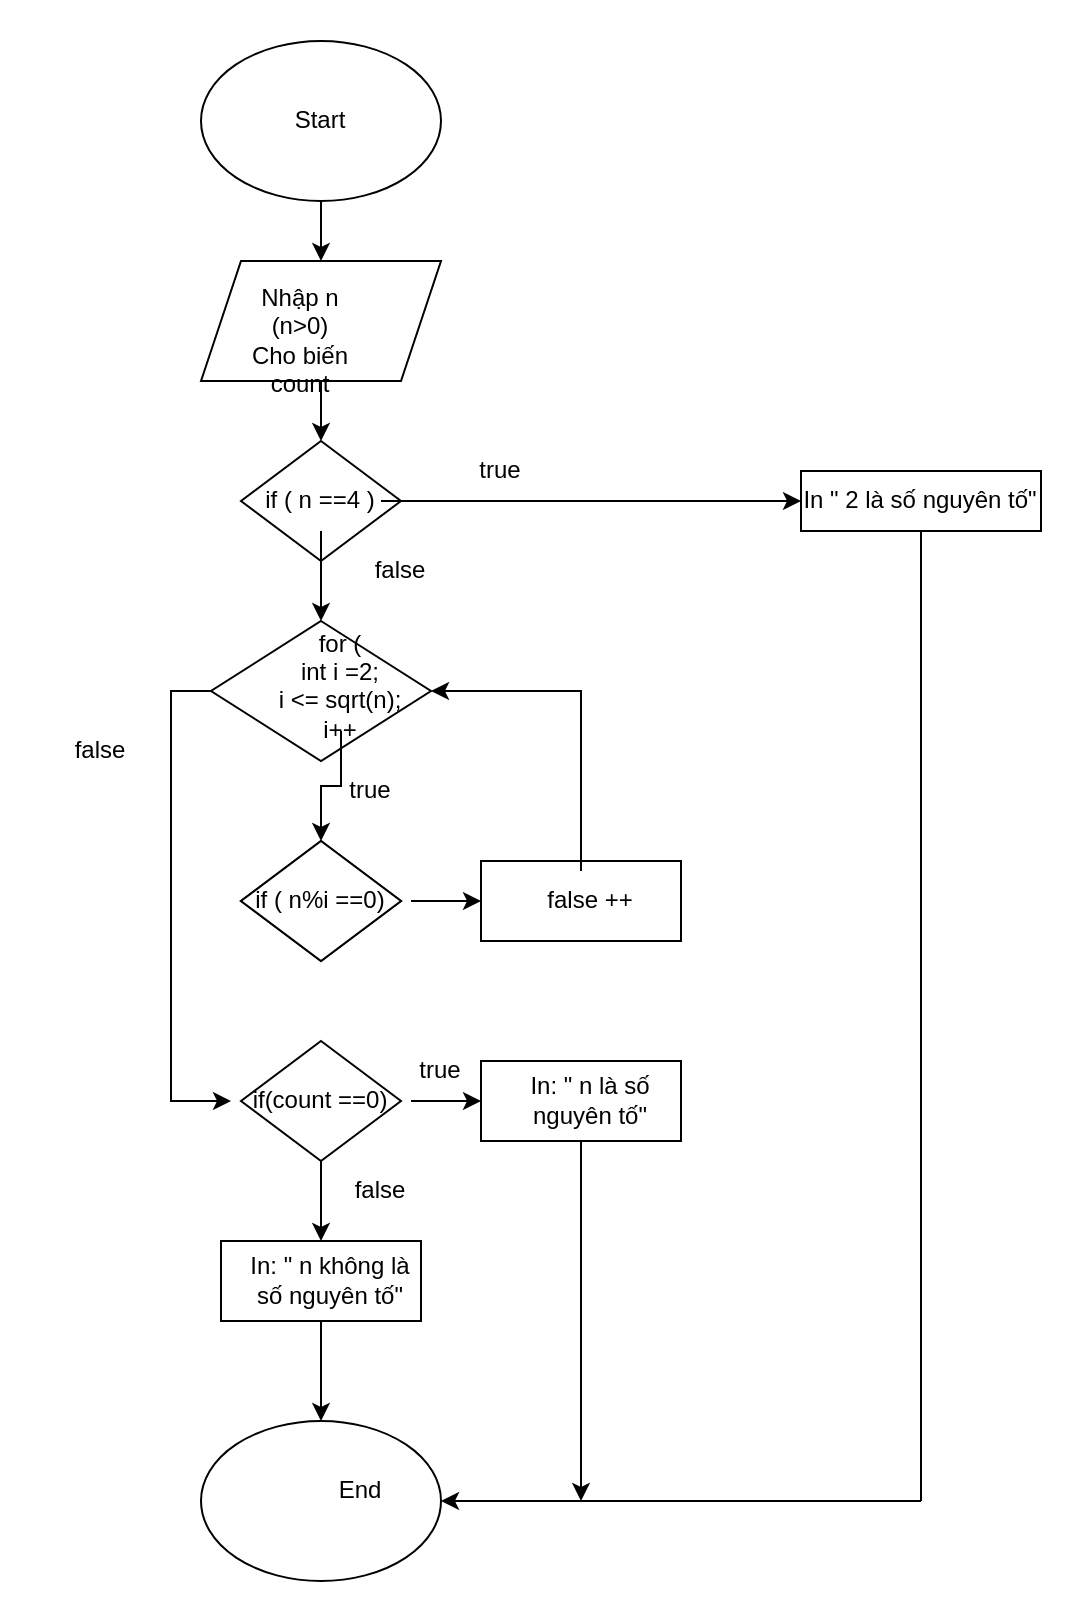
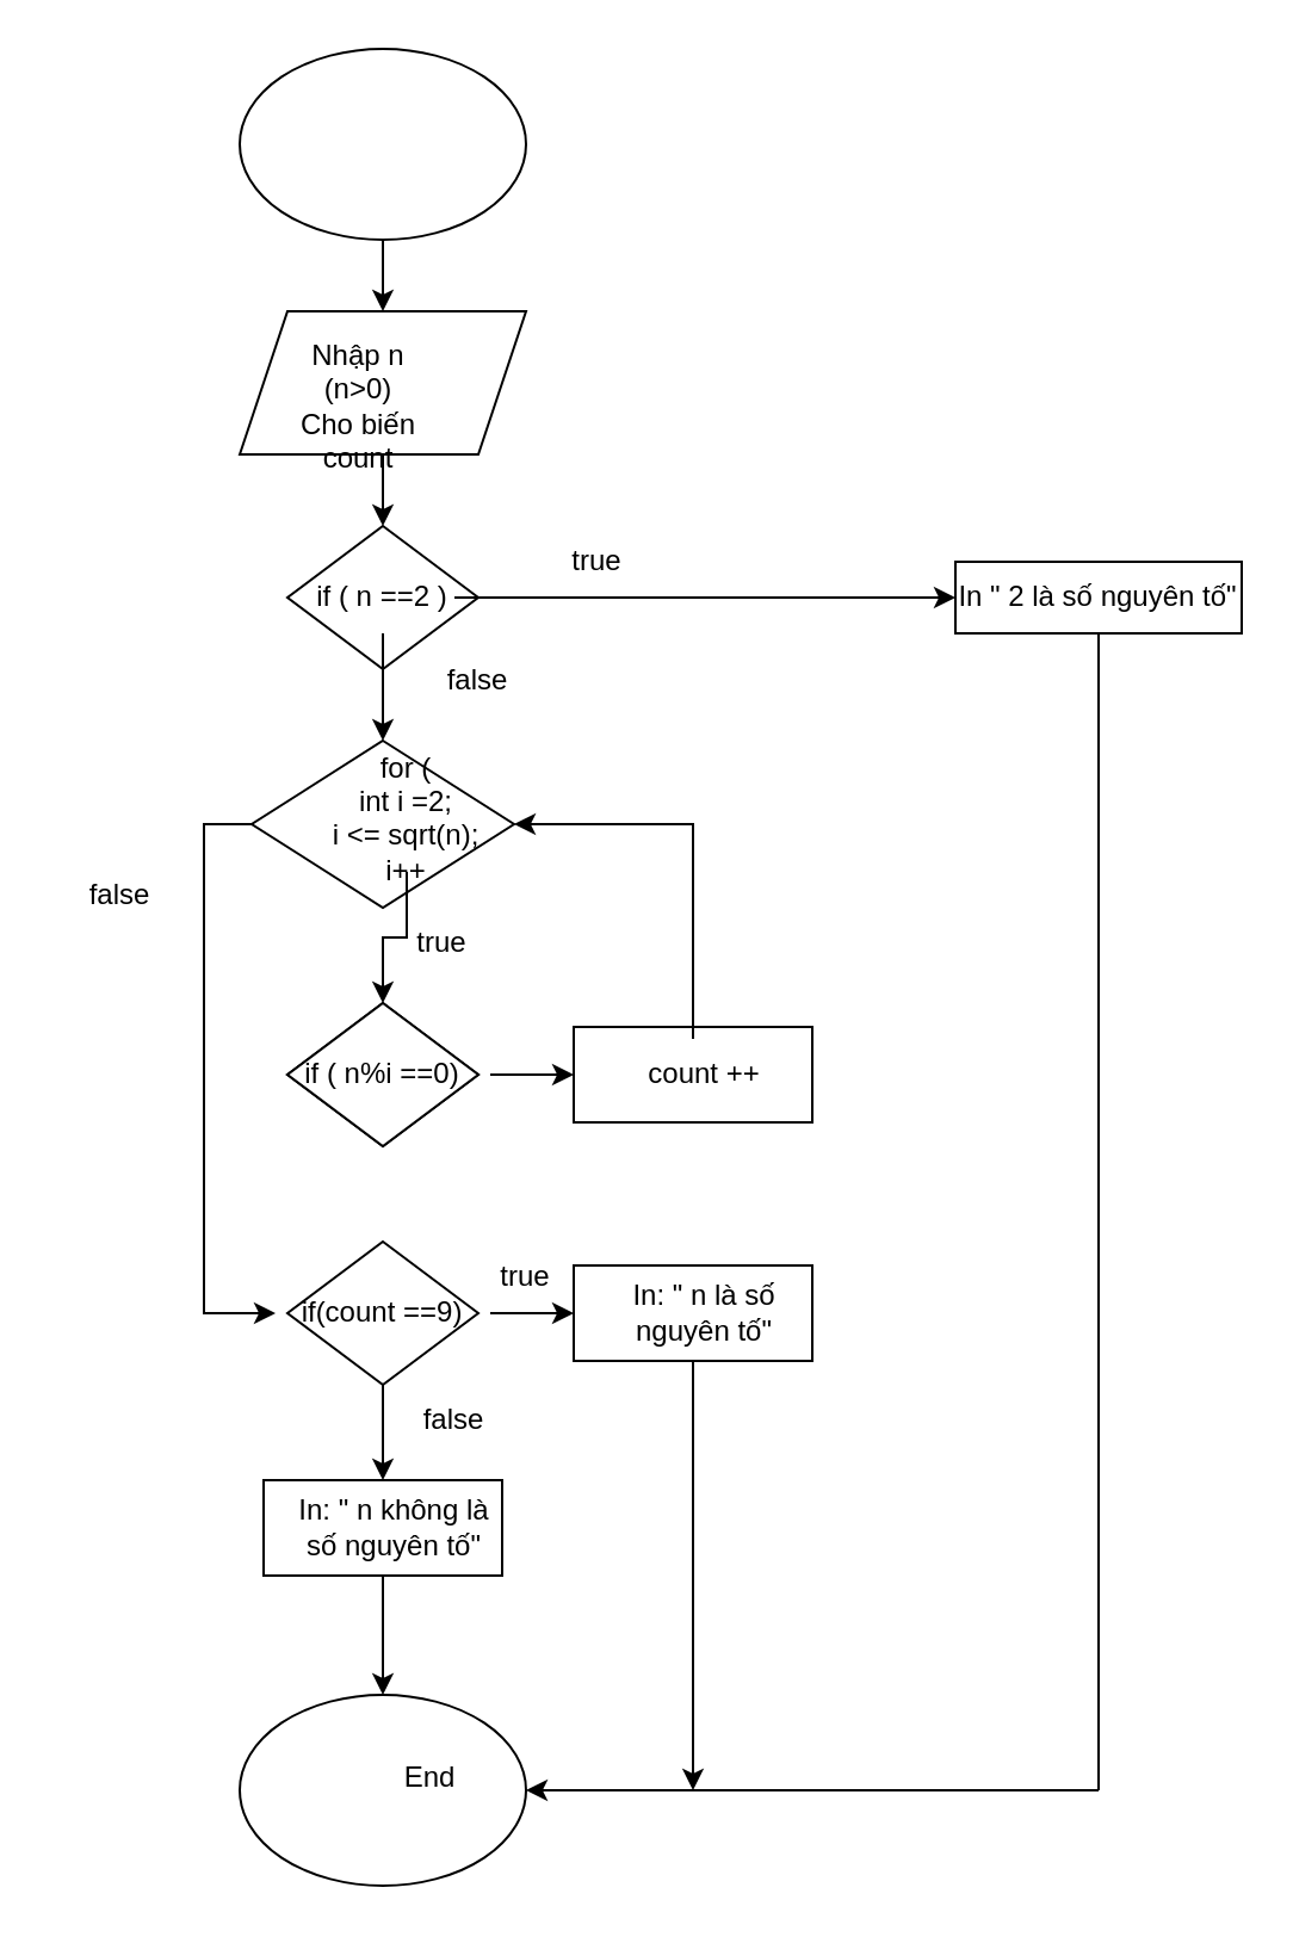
- <mxCell id="4" value="Start" style="text;strokeColor=none;align=center;fillColor=none;html=1;verticalAlign=middle;whiteSpace=wrap;rounded=0;" vertex="1" parent="1"><mxGeometry x="130" y="45" width="60" height="30" as="geometry" /></mxCell>
- <mxCell id="13" value="if ( n ==4 )" style="text;strokeColor=none;align=center;fillColor=none;html=1;verticalAlign=middle;whiteSpace=wrap;rounded=0;" vertex="1" parent="1"><mxGeometry x="130" y="235" width="60" height="30" as="geometry" /></mxCell>
+ <mxCell id="13" value="if ( n ==2 )" style="text;strokeColor=none;align=center;fillColor=none;html=1;verticalAlign=middle;whiteSpace=wrap;rounded=0;" vertex="1" parent="1"><mxGeometry x="130" y="235" width="60" height="30" as="geometry" /></mxCell>
- <mxCell id="24" value="false ++" style="text;strokeColor=none;align=center;fillColor=none;html=1;verticalAlign=middle;whiteSpace=wrap;rounded=0;" vertex="1" parent="1"><mxGeometry x="250" y="435" width="90" height="30" as="geometry" /></mxCell>
+ <mxCell id="24" value="count ++" style="text;strokeColor=none;align=center;fillColor=none;html=1;verticalAlign=middle;whiteSpace=wrap;rounded=0;" vertex="1" parent="1"><mxGeometry x="250" y="435" width="90" height="30" as="geometry" /></mxCell>
- <mxCell id="33" value="if(count ==0)" style="text;strokeColor=none;align=center;fillColor=none;html=1;verticalAlign=middle;whiteSpace=wrap;rounded=0;" vertex="1" parent="1"><mxGeometry x="115" y="535" width="90" height="30" as="geometry" /></mxCell>
+ <mxCell id="33" value="if(count ==9)" style="text;strokeColor=none;align=center;fillColor=none;html=1;verticalAlign=middle;whiteSpace=wrap;rounded=0;" vertex="1" parent="1"><mxGeometry x="115" y="535" width="90" height="30" as="geometry" /></mxCell>
